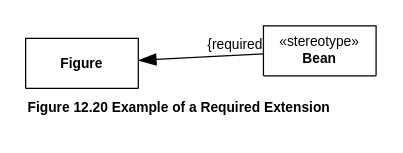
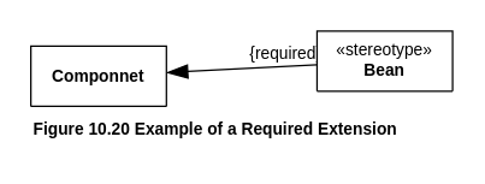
- <mxCell id="5" value="&lt;b&gt;Figure&lt;/b&gt;" style="swimlane;fontStyle=0;align=center;verticalAlign=middle;childLayout=stackLayout;horizontal=1;startSize=48;horizontalStack=0;resizeParent=1;resizeParentMax=0;resizeLast=0;collapsible=0;marginBottom=0;html=1;whiteSpace=wrap;fontFamily=Helvetica;fontSize=11;fontColor=default;" vertex="1" parent="1"><mxGeometry width="90" height="40" as="geometry" x="20" y="30" /></mxCell>
+ <mxCell id="5" value="&lt;b&gt;Componnet&lt;/b&gt;" style="swimlane;fontStyle=0;align=center;verticalAlign=middle;childLayout=stackLayout;horizontal=1;startSize=48;horizontalStack=0;resizeParent=1;resizeParentMax=0;resizeLast=0;collapsible=0;marginBottom=0;html=1;whiteSpace=wrap;fontFamily=Helvetica;fontSize=11;fontColor=default;" vertex="1" parent="1"><mxGeometry width="90" height="40" as="geometry" x="20" y="30" /></mxCell>
- <mxCell id="6" value="&lt;b&gt;Figure 12.20 Example of a Required Extension&lt;/b&gt;" style="text;html=1;align=left;verticalAlign=middle;resizable=0;points=[];autosize=1;strokeColor=none;fillColor=none;fontSize=11;fontFamily=Helvetica;fontColor=default;" vertex="1" parent="1"><mxGeometry y="70" width="260" height="30" as="geometry" x="20" /></mxCell>
+ <mxCell id="6" value="&lt;b&gt;Figure 10.20 Example of a Required Extension&lt;/b&gt;" style="text;html=1;align=left;verticalAlign=middle;resizable=0;points=[];autosize=1;strokeColor=none;fillColor=none;fontSize=11;fontFamily=Helvetica;fontColor=default;" vertex="1" parent="1"><mxGeometry y="70" width="260" height="30" as="geometry" x="20" /></mxCell>
